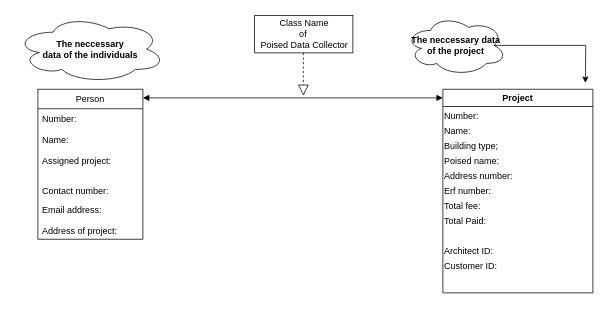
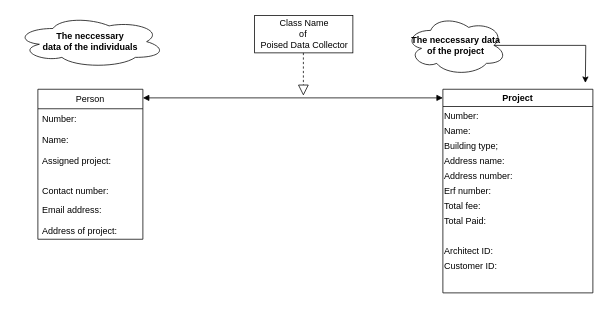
- <mxCell id="20" value="&lt;b&gt;The neccessary&lt;br&gt;data of the individuals&lt;br&gt;&lt;/b&gt;" style="ellipse;shape=cloud;whiteSpace=wrap;html=1;" vertex="1" parent="1"><mxGeometry x="20" width="200" height="90" as="geometry" y="20" /></mxCell>
+ <mxCell id="20" value="&lt;b&gt;The neccessary&lt;br&gt;data of the individuals&lt;br&gt;&lt;/b&gt;" style="ellipse;shape=cloud;whiteSpace=wrap;html=1;" vertex="1" parent="1"><mxGeometry x="20" y="20" width="200" height="70" as="geometry" /></mxCell>
- <mxCell id="7" value="Poised name:" style="text;html=1;align=left;verticalAlign=middle;resizable=0;points=[];autosize=1;" vertex="1" parent="3"><mxGeometry y="86" width="100" height="20" as="geometry" /></mxCell>
+ <mxCell id="7" value="Address name:" style="text;html=1;align=left;verticalAlign=middle;resizable=0;points=[];autosize=1;" vertex="1" parent="3"><mxGeometry y="86" width="100" height="20" as="geometry" /></mxCell>
